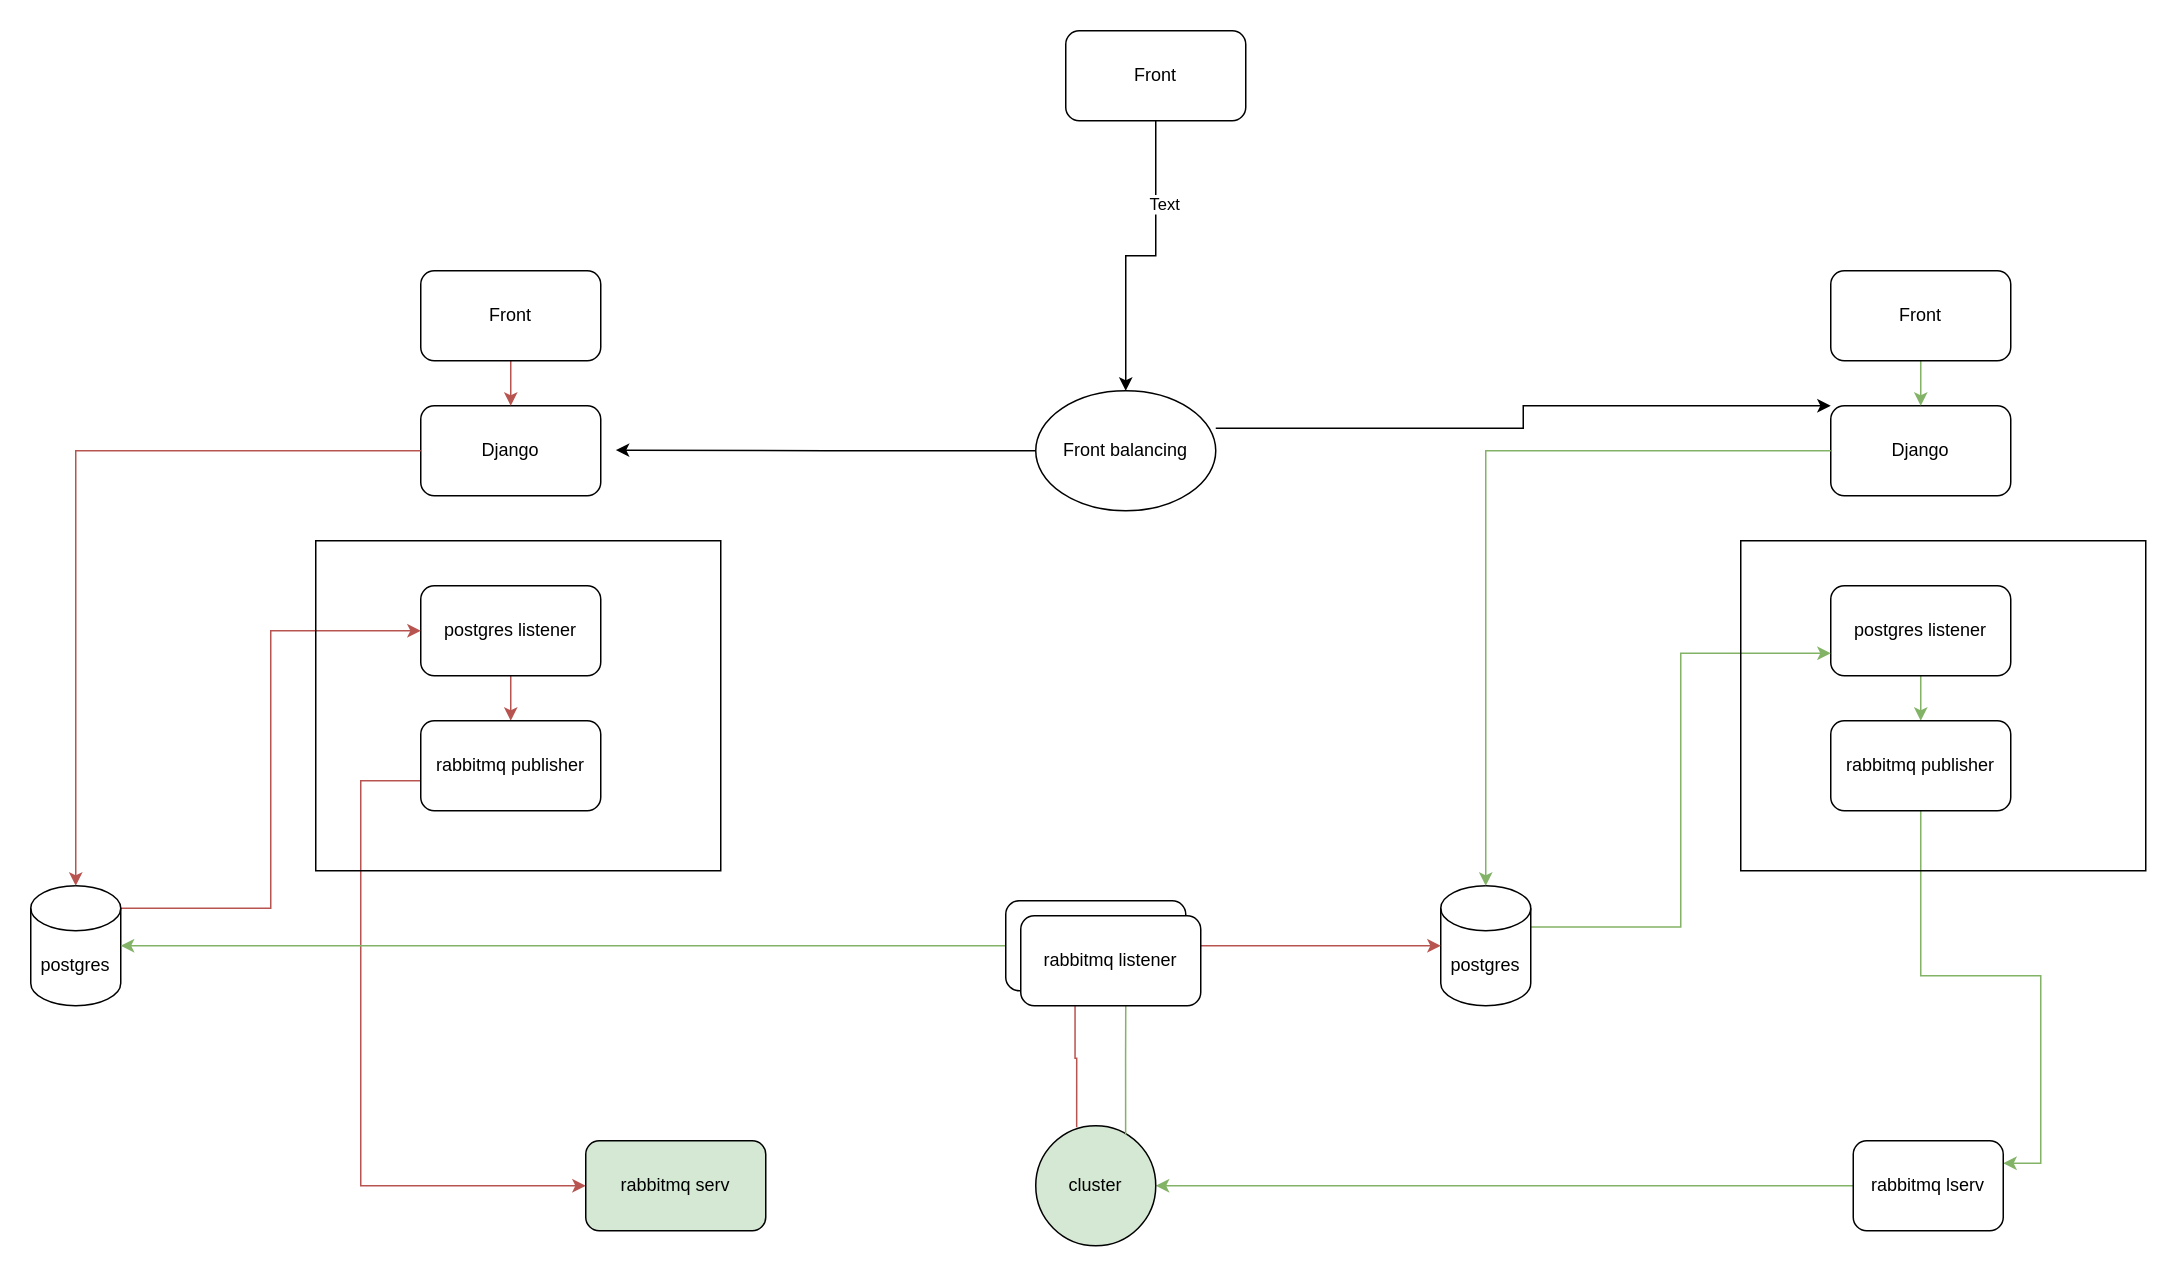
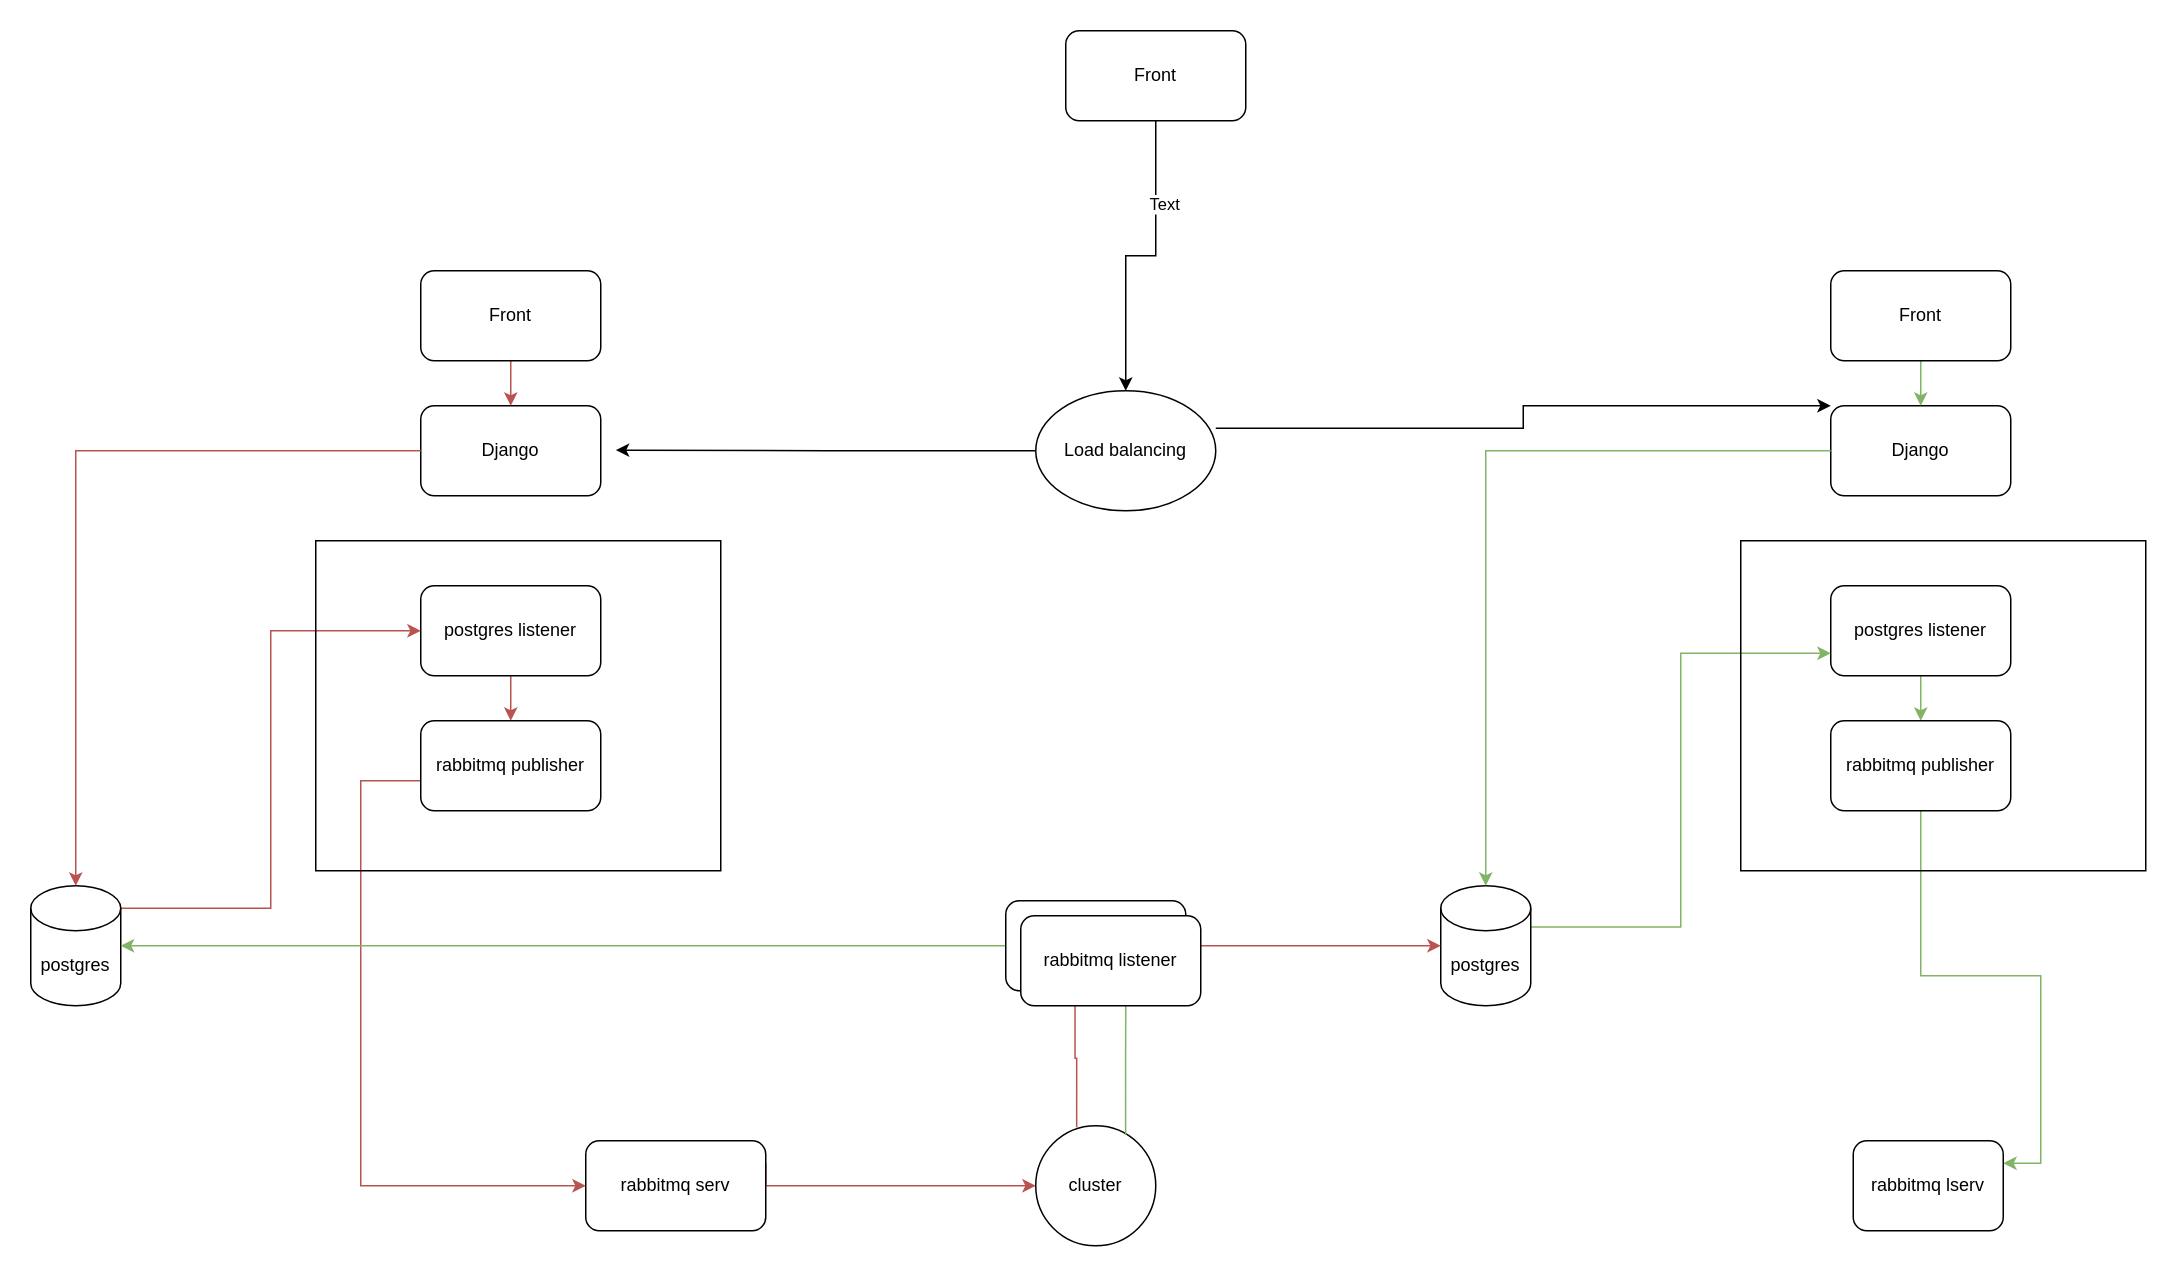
- <mxCell id="31" value="Front balancing" style="ellipse;whiteSpace=wrap;html=1;" parent="1" vertex="1"><mxGeometry x="690" y="260" width="120" height="80" as="geometry" /></mxCell>
+ <mxCell id="31" value="Load balancing" style="ellipse;whiteSpace=wrap;html=1;" parent="1" vertex="1"><mxGeometry x="690" y="260" width="120" height="80" as="geometry" /></mxCell>
- <mxCell id="25" value="rabbitmq serv" style="rounded=1;whiteSpace=wrap;html=1;fillColor=#d5e8d4;" parent="1" vertex="1"><mxGeometry x="390" y="760" width="120" height="60" as="geometry" /></mxCell>
+ <mxCell id="25" value="rabbitmq serv" style="rounded=1;whiteSpace=wrap;html=1;" parent="1" vertex="1"><mxGeometry x="390" y="760" width="120" height="60" as="geometry" /></mxCell>
+ <mxCell id="24" style="edgeStyle=orthogonalEdgeStyle;rounded=0;orthogonalLoop=1;jettySize=auto;html=1;exitX=1;exitY=0.25;exitDx=0;exitDy=0;entryX=0;entryY=0.5;entryDx=0;entryDy=0;fillColor=#f8cecc;strokeColor=#b85450;" parent="1" source="25" target="27" edge="1"><mxGeometry relative="1" as="geometry"><Array as="points"><mxPoint x="510" y="790" /></Array></mxGeometry></mxCell>
- <mxCell id="27" value="cluster" style="ellipse;whiteSpace=wrap;html=1;aspect=fixed;fillColor=#d5e8d4;" parent="1" vertex="1"><mxGeometry x="690" y="750" width="80" height="80" as="geometry" /></mxCell>
+ <mxCell id="27" value="cluster" style="ellipse;whiteSpace=wrap;html=1;aspect=fixed;" parent="1" vertex="1"><mxGeometry x="690" y="750" width="80" height="80" as="geometry" /></mxCell>
- <mxCell id="22" style="edgeStyle=orthogonalEdgeStyle;rounded=0;orthogonalLoop=1;jettySize=auto;html=1;fillColor=#d5e8d4;strokeColor=#82b366;" parent="1" source="23" target="27" edge="1"><mxGeometry relative="1" as="geometry"><mxPoint x="1030" y="800" as="targetPoint" /></mxGeometry></mxCell>
